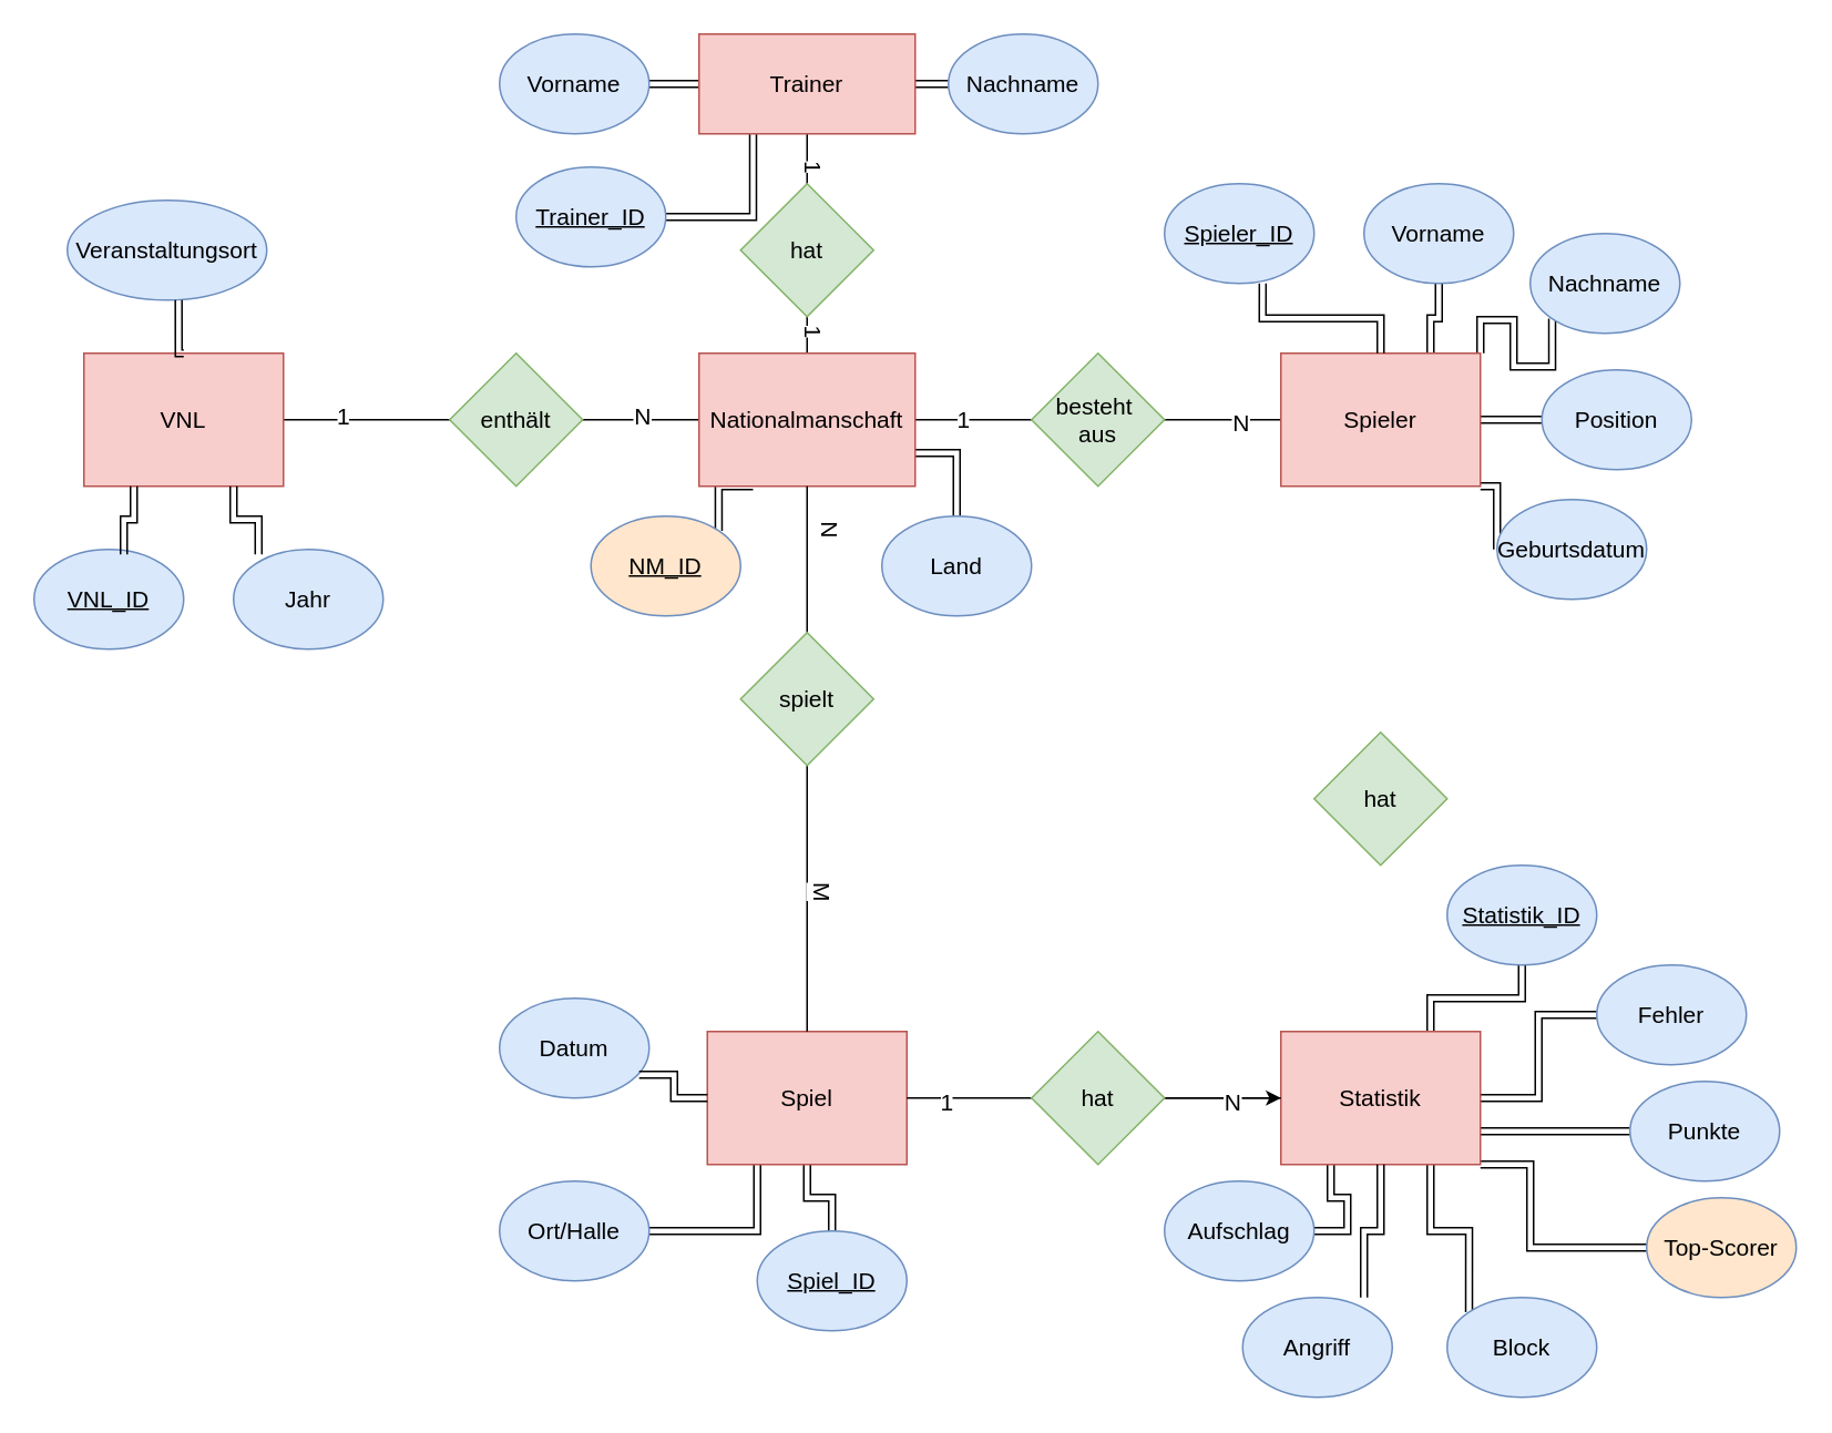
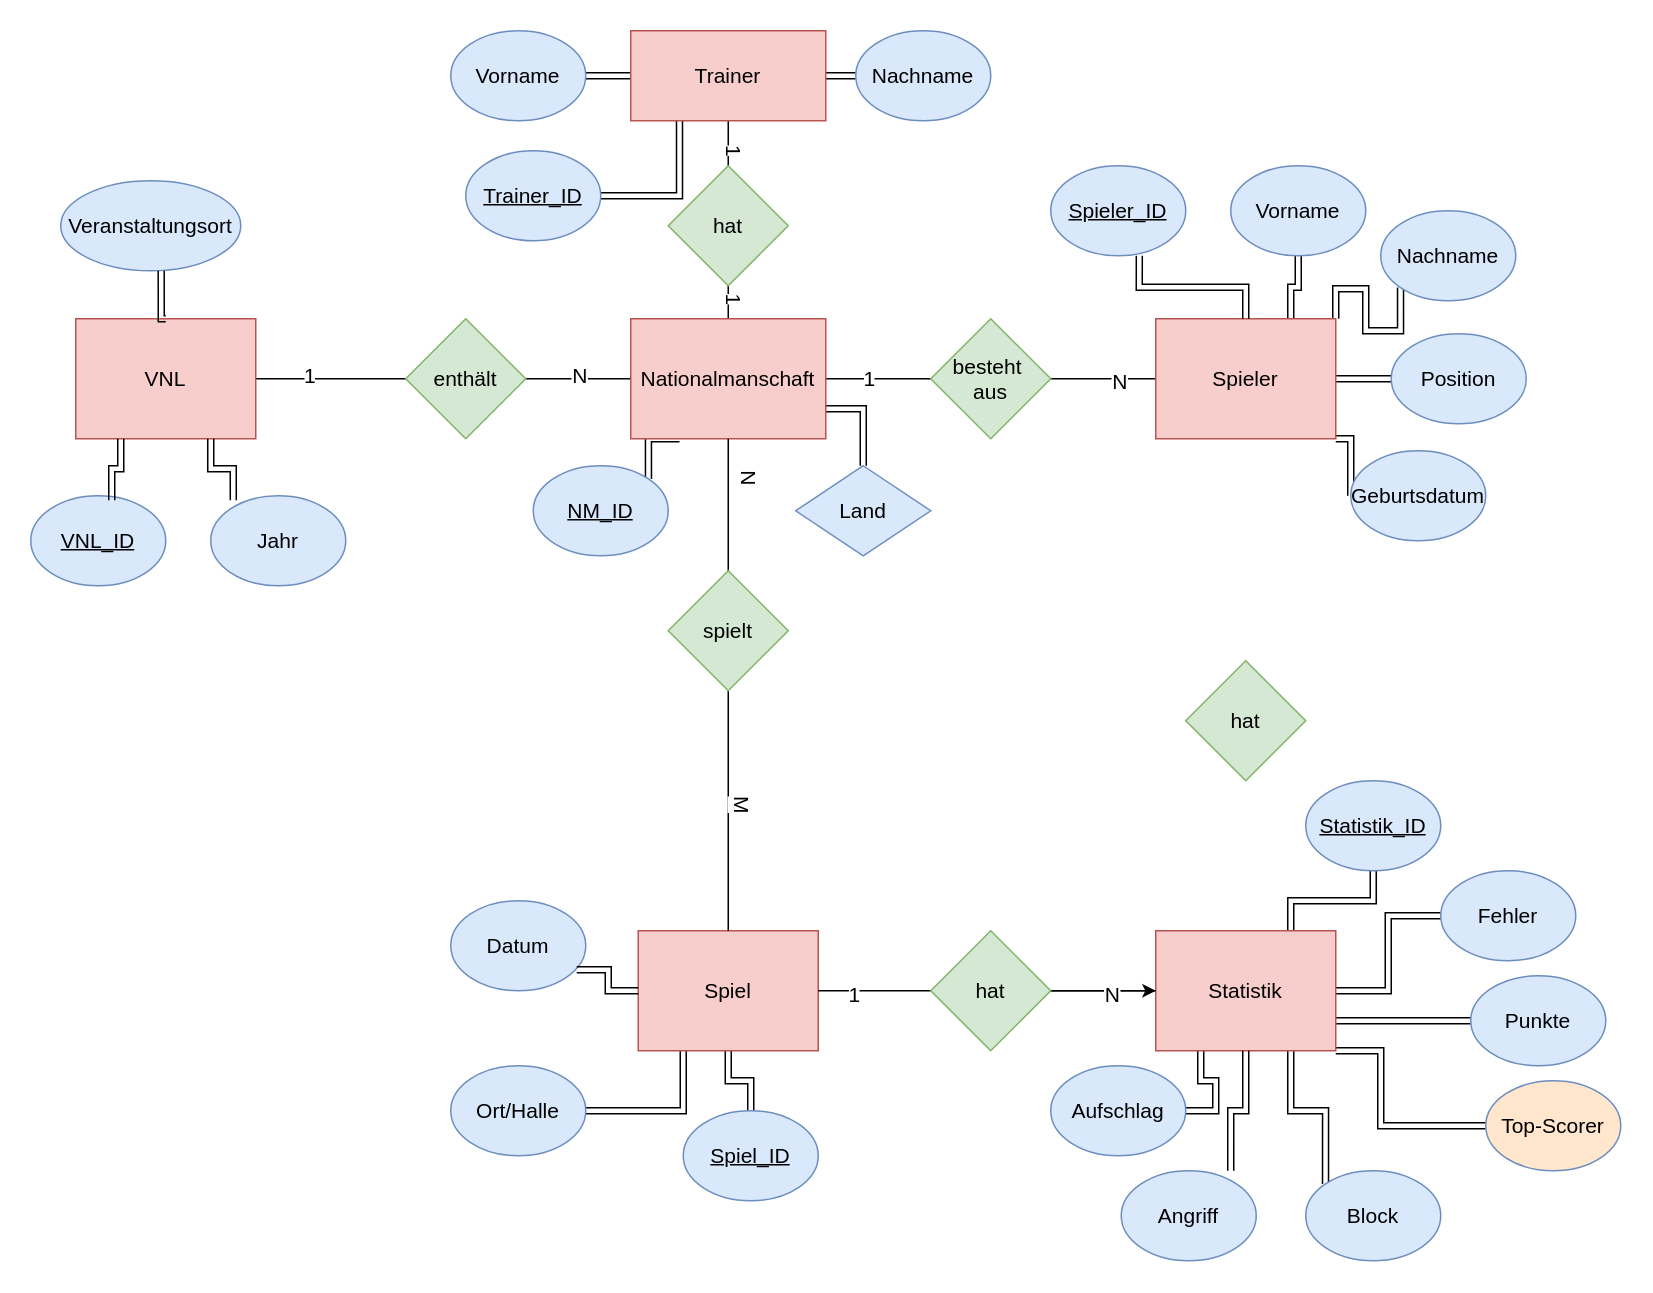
- <mxCell id="47" value="&lt;u style=&quot;font-size: 14px;&quot;&gt;NM_ID&lt;/u&gt;" style="ellipse;whiteSpace=wrap;html=1;fillColor=#ffe6cc;strokeColor=#6c8ebf;fontSize=14;fontStyle=0;" parent="1" vertex="1"><mxGeometry x="355" y="310" width="90" height="60" as="geometry" /></mxCell>
+ <mxCell id="47" value="&lt;u style=&quot;font-size: 14px;&quot;&gt;NM_ID&lt;/u&gt;" style="ellipse;whiteSpace=wrap;html=1;fillColor=#dae8fc;strokeColor=#6c8ebf;fontSize=14;fontStyle=0" parent="1" vertex="1"><mxGeometry x="355" y="310" width="90" height="60" as="geometry" /></mxCell>
- <mxCell id="48" value="Land" style="ellipse;whiteSpace=wrap;html=1;fillColor=#dae8fc;strokeColor=#6c8ebf;fontSize=14;fontStyle=0" parent="1" vertex="1"><mxGeometry x="530" y="310" width="90" height="60" as="geometry" /></mxCell>
+ <mxCell id="48" value="Land" style="rhombus;whiteSpace=wrap;html=1;fillColor=#dae8fc;strokeColor=#6c8ebf;fontSize=14;fontStyle=0;" parent="1" vertex="1"><mxGeometry x="530" y="310" width="90" height="60" as="geometry" /></mxCell>
